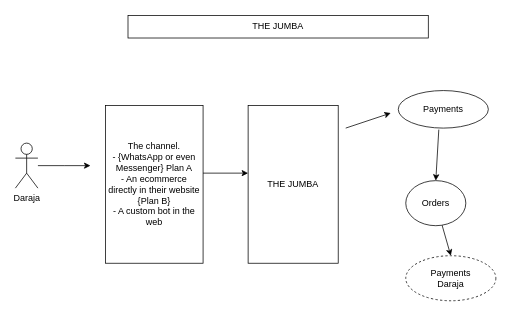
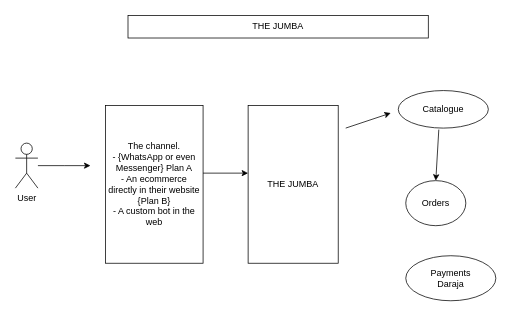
- <mxCell id="7" value="Payments" style="ellipse;whiteSpace=wrap;html=1;" parent="1" vertex="1"><mxGeometry x="530" y="120" width="120" height="50" as="geometry" /></mxCell>
+ <mxCell id="7" value="Catalogue" style="ellipse;whiteSpace=wrap;html=1;" parent="1" vertex="1"><mxGeometry x="530" y="120" width="120" height="50" as="geometry" /></mxCell>
- <mxCell id="4" value="Daraja" style="shape=umlActor;verticalLabelPosition=bottom;verticalAlign=top;html=1;outlineConnect=0;" parent="1" vertex="1"><mxGeometry x="20" y="190" width="30" height="60" as="geometry" /></mxCell>
+ <mxCell id="4" value="User" style="shape=umlActor;verticalLabelPosition=bottom;verticalAlign=top;html=1;outlineConnect=0;" parent="1" vertex="1"><mxGeometry x="20" y="190" width="30" height="60" as="geometry" /></mxCell>
- <mxCell id="13" value="" style="endArrow=classic;html=1;rounded=0;entryX=0.5;entryY=0;entryDx=0;entryDy=0;" parent="1" source="8" target="9" edge="1"><mxGeometry width="50" height="50" relative="1" as="geometry"><mxPoint x="390" y="540" as="sourcePoint" /><mxPoint x="600" y="330" as="targetPoint" /></mxGeometry></mxCell>
- <mxCell id="9" value="Payments&lt;br&gt;Daraja" style="ellipse;whiteSpace=wrap;html=1;dashed=1;" parent="1" vertex="1"><mxGeometry x="540" y="340" width="120" height="60" as="geometry" /></mxCell>
+ <mxCell id="9" value="Payments&lt;br&gt;Daraja" style="ellipse;whiteSpace=wrap;html=1;" parent="1" vertex="1"><mxGeometry x="540" y="340" width="120" height="60" as="geometry" /></mxCell>
